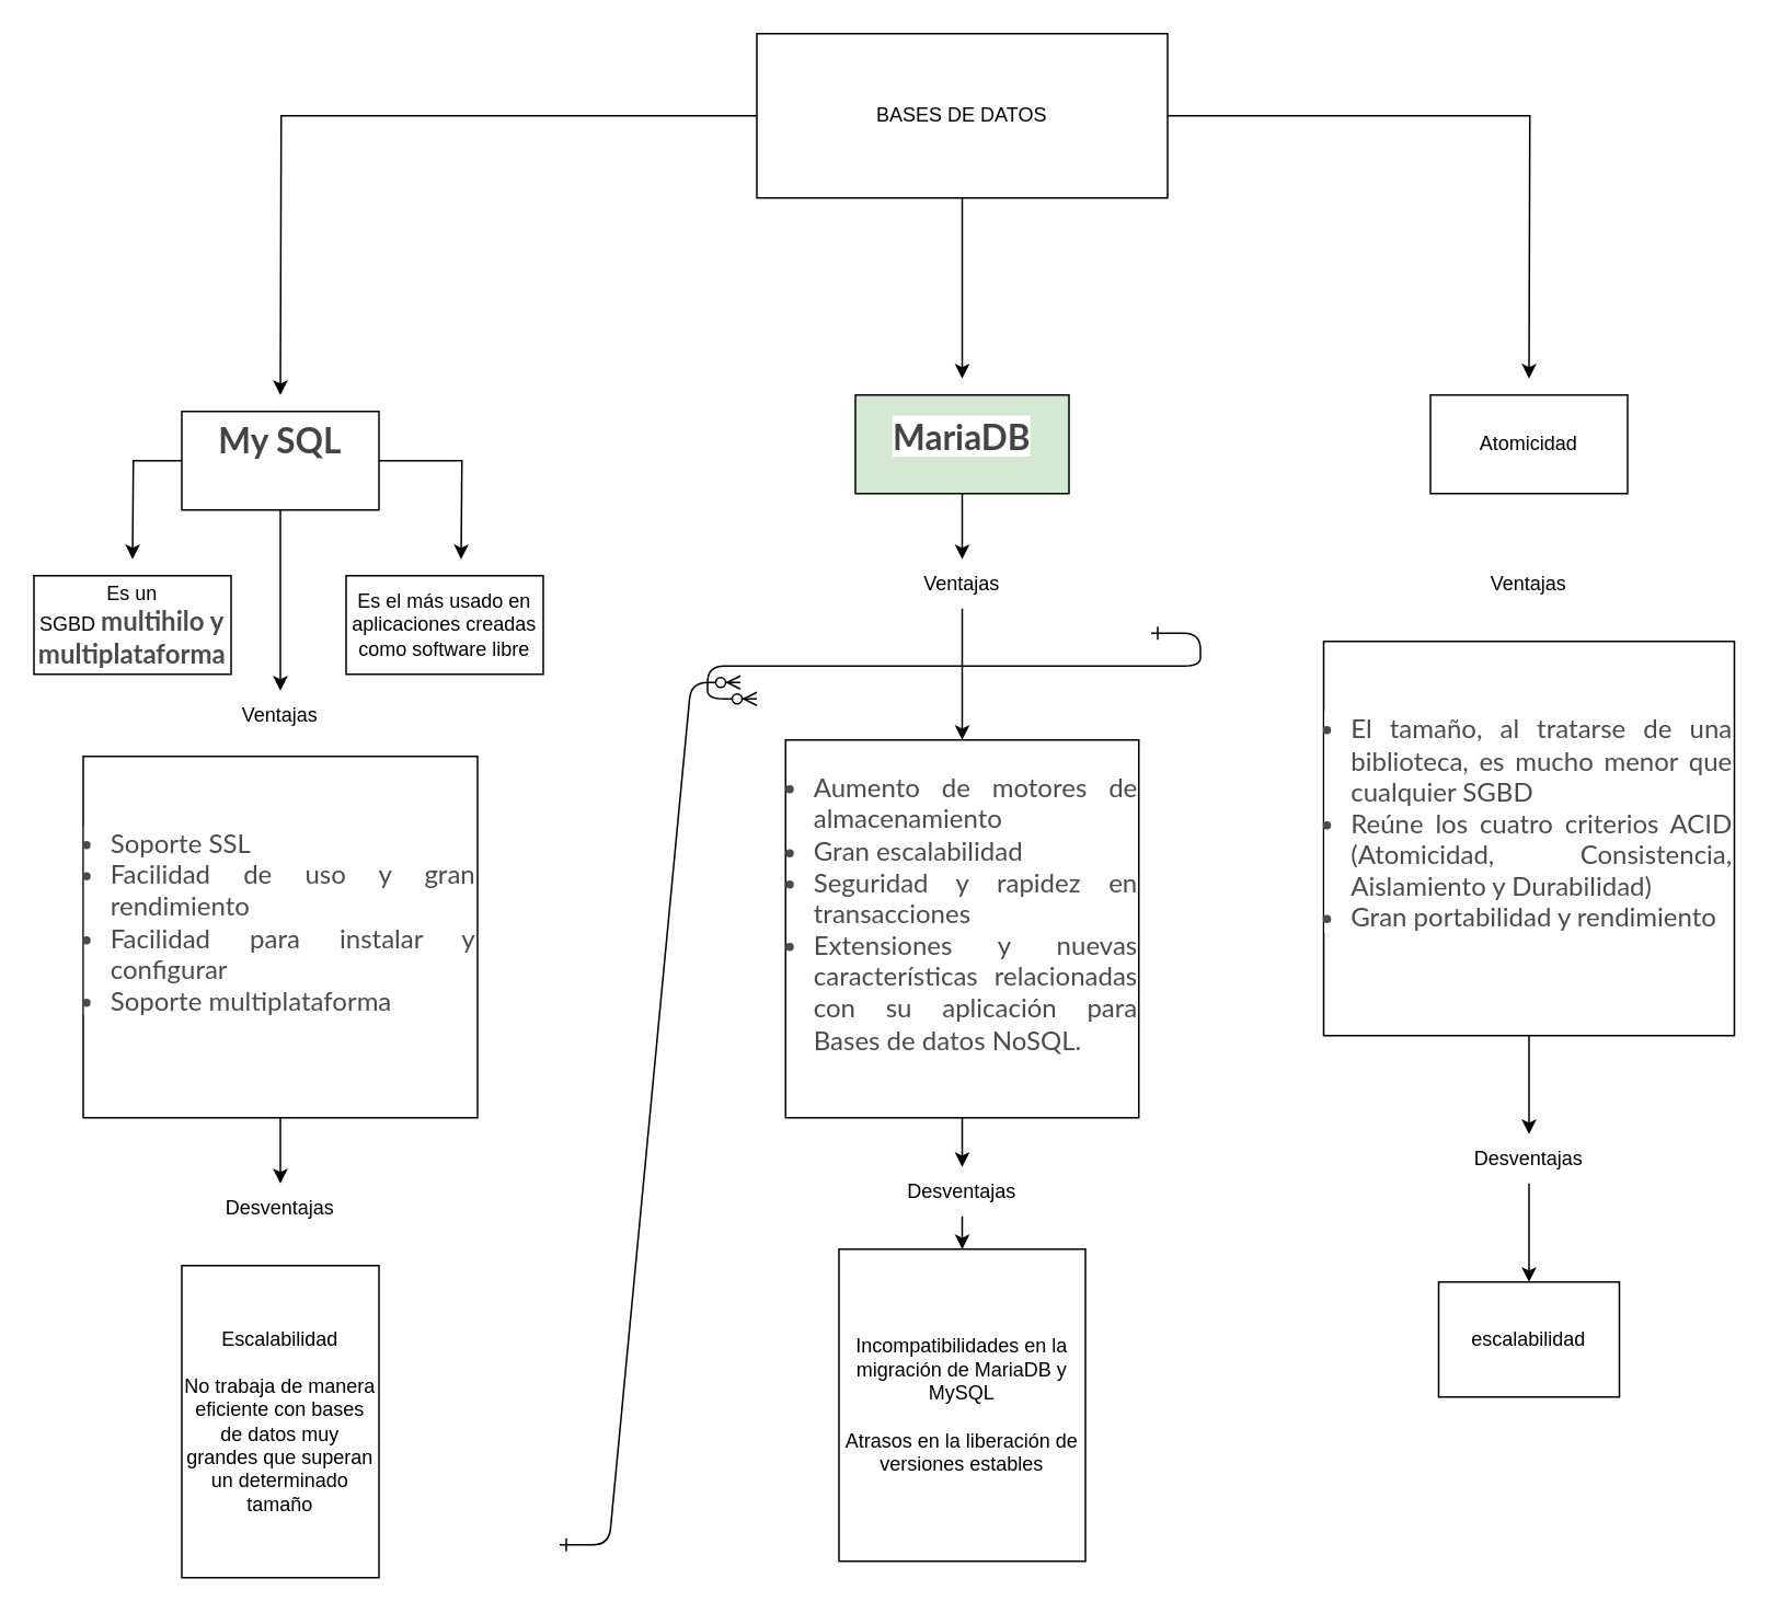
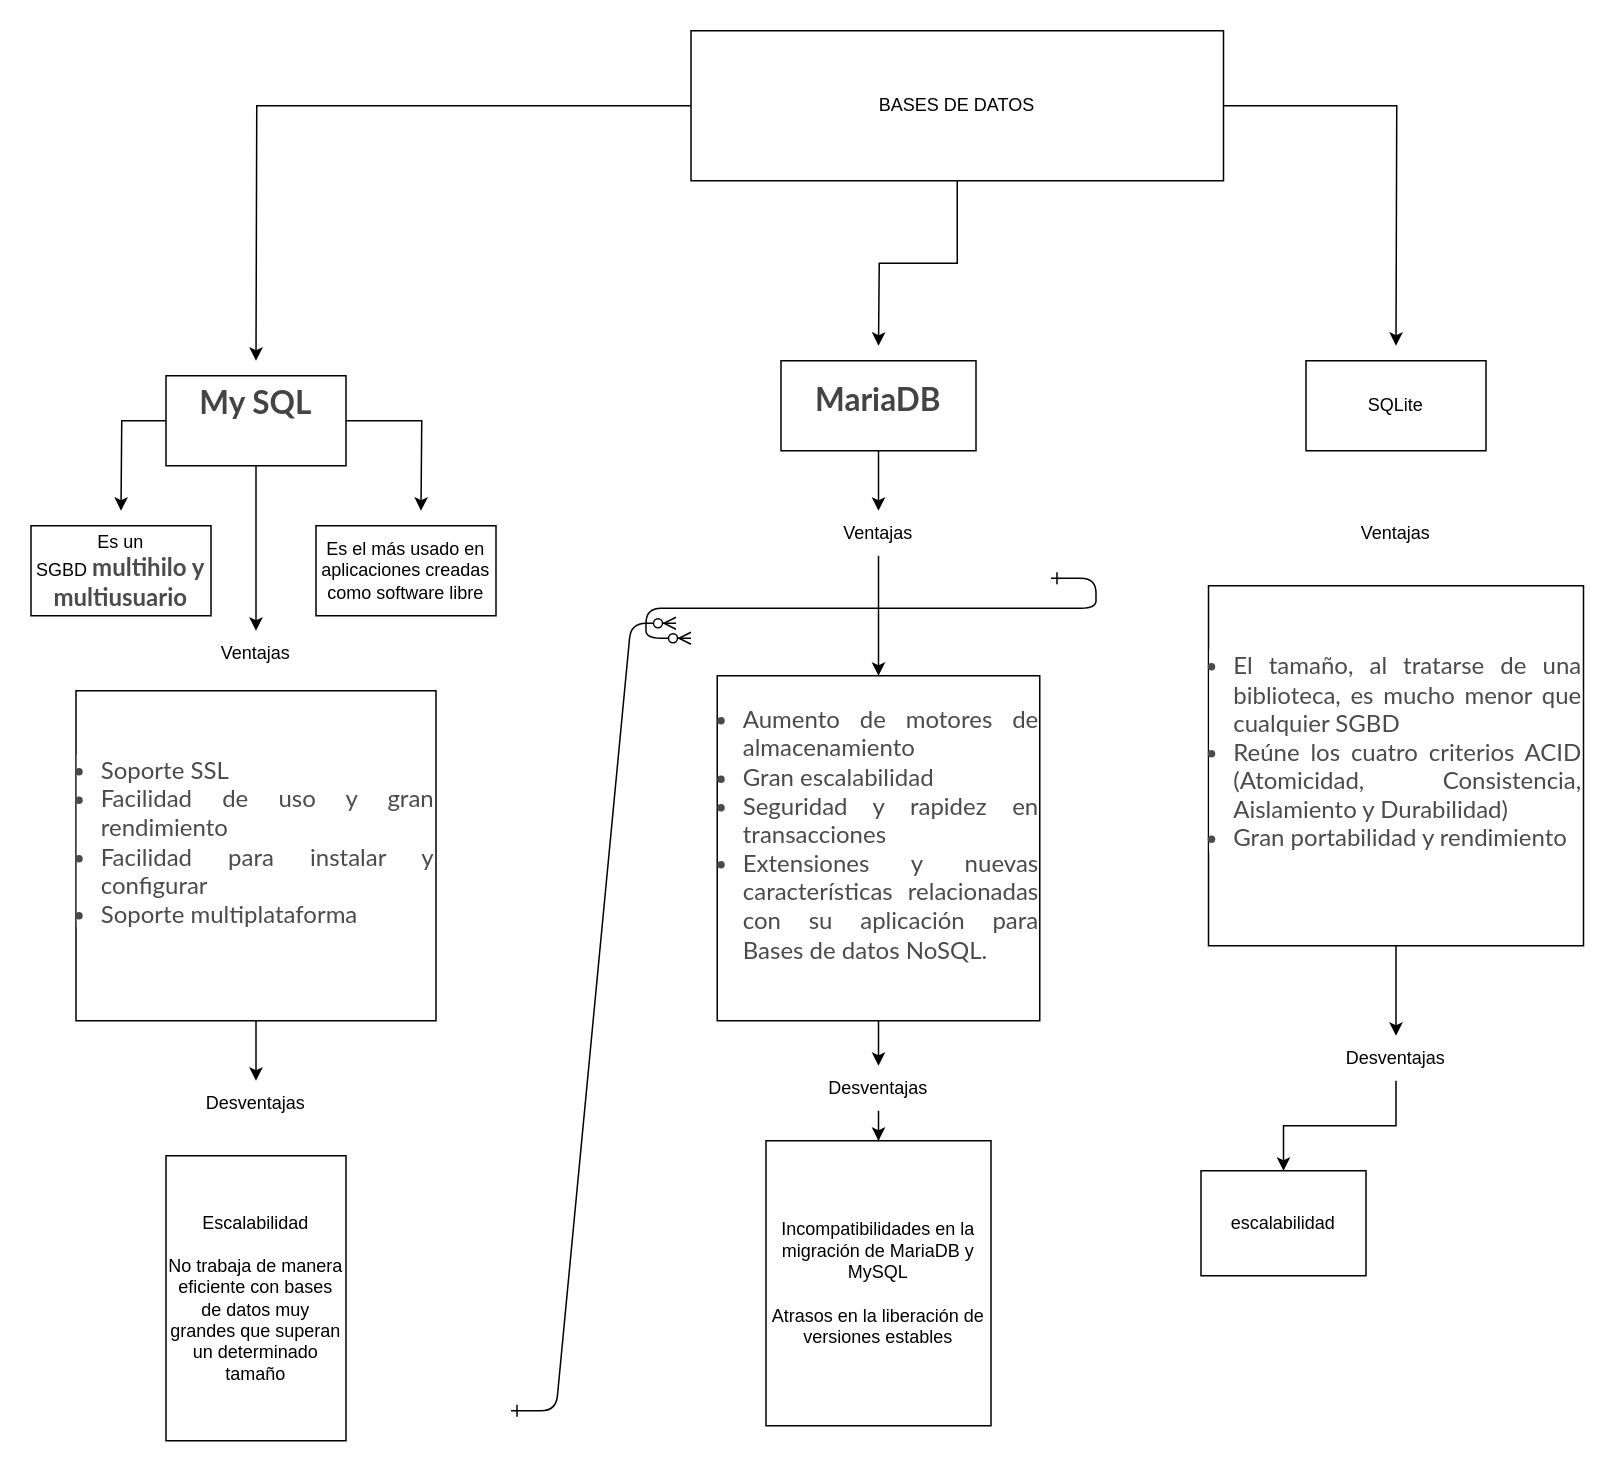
- <mxCell id="18" value="BASES DE DATOS" style="rounded=0;whiteSpace=wrap;html=1;" vertex="1" parent="1"><mxGeometry x="460" y="20" width="250" height="100" as="geometry" /></mxCell>
+ <mxCell id="18" value="BASES DE DATOS" style="rounded=0;whiteSpace=wrap;html=1;" vertex="1" parent="1"><mxGeometry x="460" y="20" width="355" height="100" as="geometry" /></mxCell>
- <mxCell id="20" value="&lt;br&gt;&lt;h3 style=&quot;box-sizing: border-box; margin: 0px 0px 25px; font-weight: 700; line-height: inherit; font-size: 21px; overflow-wrap: break-word; padding: 0px; border: 0px; font-style: normal; font-variant-ligatures: normal; font-variant-caps: normal; font-variant-numeric: inherit; font-variant-east-asian: inherit; font-variant-alternates: inherit; font-variant-position: inherit; font-stretch: inherit; font-family: Lato, sans-serif; font-optical-sizing: inherit; font-kerning: inherit; font-feature-settings: inherit; font-variation-settings: inherit; vertical-align: middle; color: rgb(68, 68, 68); letter-spacing: normal; orphans: 2; text-indent: 0px; text-transform: none; widows: 2; word-spacing: 0px; -webkit-text-stroke-width: 0px; background-color: rgb(255, 255, 255); text-decoration-thickness: initial; text-decoration-style: initial; text-decoration-color: initial; text-align: justify;&quot;&gt;MariaDB&lt;/h3&gt;" style="rounded=0;whiteSpace=wrap;html=1;fillColor=#d5e8d4;" vertex="1" parent="1"><mxGeometry x="520" y="240" width="130" height="60" as="geometry" /></mxCell>
+ <mxCell id="20" value="&lt;br&gt;&lt;h3 style=&quot;box-sizing: border-box; margin: 0px 0px 25px; font-weight: 700; line-height: inherit; font-size: 21px; overflow-wrap: break-word; padding: 0px; border: 0px; font-style: normal; font-variant-ligatures: normal; font-variant-caps: normal; font-variant-numeric: inherit; font-variant-east-asian: inherit; font-variant-alternates: inherit; font-variant-position: inherit; font-stretch: inherit; font-family: Lato, sans-serif; font-optical-sizing: inherit; font-kerning: inherit; font-feature-settings: inherit; font-variation-settings: inherit; vertical-align: middle; color: rgb(68, 68, 68); letter-spacing: normal; orphans: 2; text-indent: 0px; text-transform: none; widows: 2; word-spacing: 0px; -webkit-text-stroke-width: 0px; background-color: rgb(255, 255, 255); text-decoration-thickness: initial; text-decoration-style: initial; text-decoration-color: initial; text-align: justify;&quot;&gt;MariaDB&lt;/h3&gt;" style="rounded=0;whiteSpace=wrap;html=1;" vertex="1" parent="1"><mxGeometry x="520" y="240" width="130" height="60" as="geometry" /></mxCell>
- <mxCell id="28" value="Atomicidad" style="rounded=0;whiteSpace=wrap;html=1;" vertex="1" parent="1"><mxGeometry x="870" y="240" width="120" height="60" as="geometry" /></mxCell>
+ <mxCell id="28" value="SQLite" style="rounded=0;whiteSpace=wrap;html=1;" vertex="1" parent="1"><mxGeometry x="870" y="240" width="120" height="60" as="geometry" /></mxCell>
- <mxCell id="8" value="Es un SGBD&amp;nbsp;&lt;span style=&quot;box-sizing: border-box; font-weight: 700; margin: 0px; padding: 0px; border: 0px; font-variant-numeric: inherit; font-variant-east-asian: inherit; font-variant-alternates: inherit; font-variant-position: inherit; font-stretch: inherit; font-size: 16px; line-height: inherit; font-family: Lato, sans-serif; font-optical-sizing: inherit; font-kerning: inherit; font-feature-settings: inherit; font-variation-settings: inherit; vertical-align: initial; color: rgb(75, 75, 75); text-align: justify; background-color: rgb(255, 255, 255);&quot;&gt;multihilo y multiplataforma&lt;/span&gt;" style="rounded=0;whiteSpace=wrap;html=1;" vertex="1" parent="1"><mxGeometry x="20" y="350" width="120" height="60" as="geometry" /></mxCell>
+ <mxCell id="8" value="Es un SGBD&amp;nbsp;&lt;span style=&quot;box-sizing: border-box; font-weight: 700; margin: 0px; padding: 0px; border: 0px; font-variant-numeric: inherit; font-variant-east-asian: inherit; font-variant-alternates: inherit; font-variant-position: inherit; font-stretch: inherit; font-size: 16px; line-height: inherit; font-family: Lato, sans-serif; font-optical-sizing: inherit; font-kerning: inherit; font-feature-settings: inherit; font-variation-settings: inherit; vertical-align: initial; color: rgb(75, 75, 75); text-align: justify; background-color: rgb(255, 255, 255);&quot;&gt;multihilo y multiusuario&lt;/span&gt;" style="rounded=0;whiteSpace=wrap;html=1;" vertex="1" parent="1"><mxGeometry x="20" y="350" width="120" height="60" as="geometry" /></mxCell>
- <mxCell id="34" value="escalabilidad" style="rounded=0;whiteSpace=wrap;html=1;" vertex="1" parent="1"><mxGeometry x="875" y="780" width="110" height="70" as="geometry" /></mxCell>
+ <mxCell id="34" value="escalabilidad" style="rounded=0;whiteSpace=wrap;html=1;" vertex="1" parent="1"><mxGeometry x="800" y="780" width="110" height="70" as="geometry" /></mxCell>
